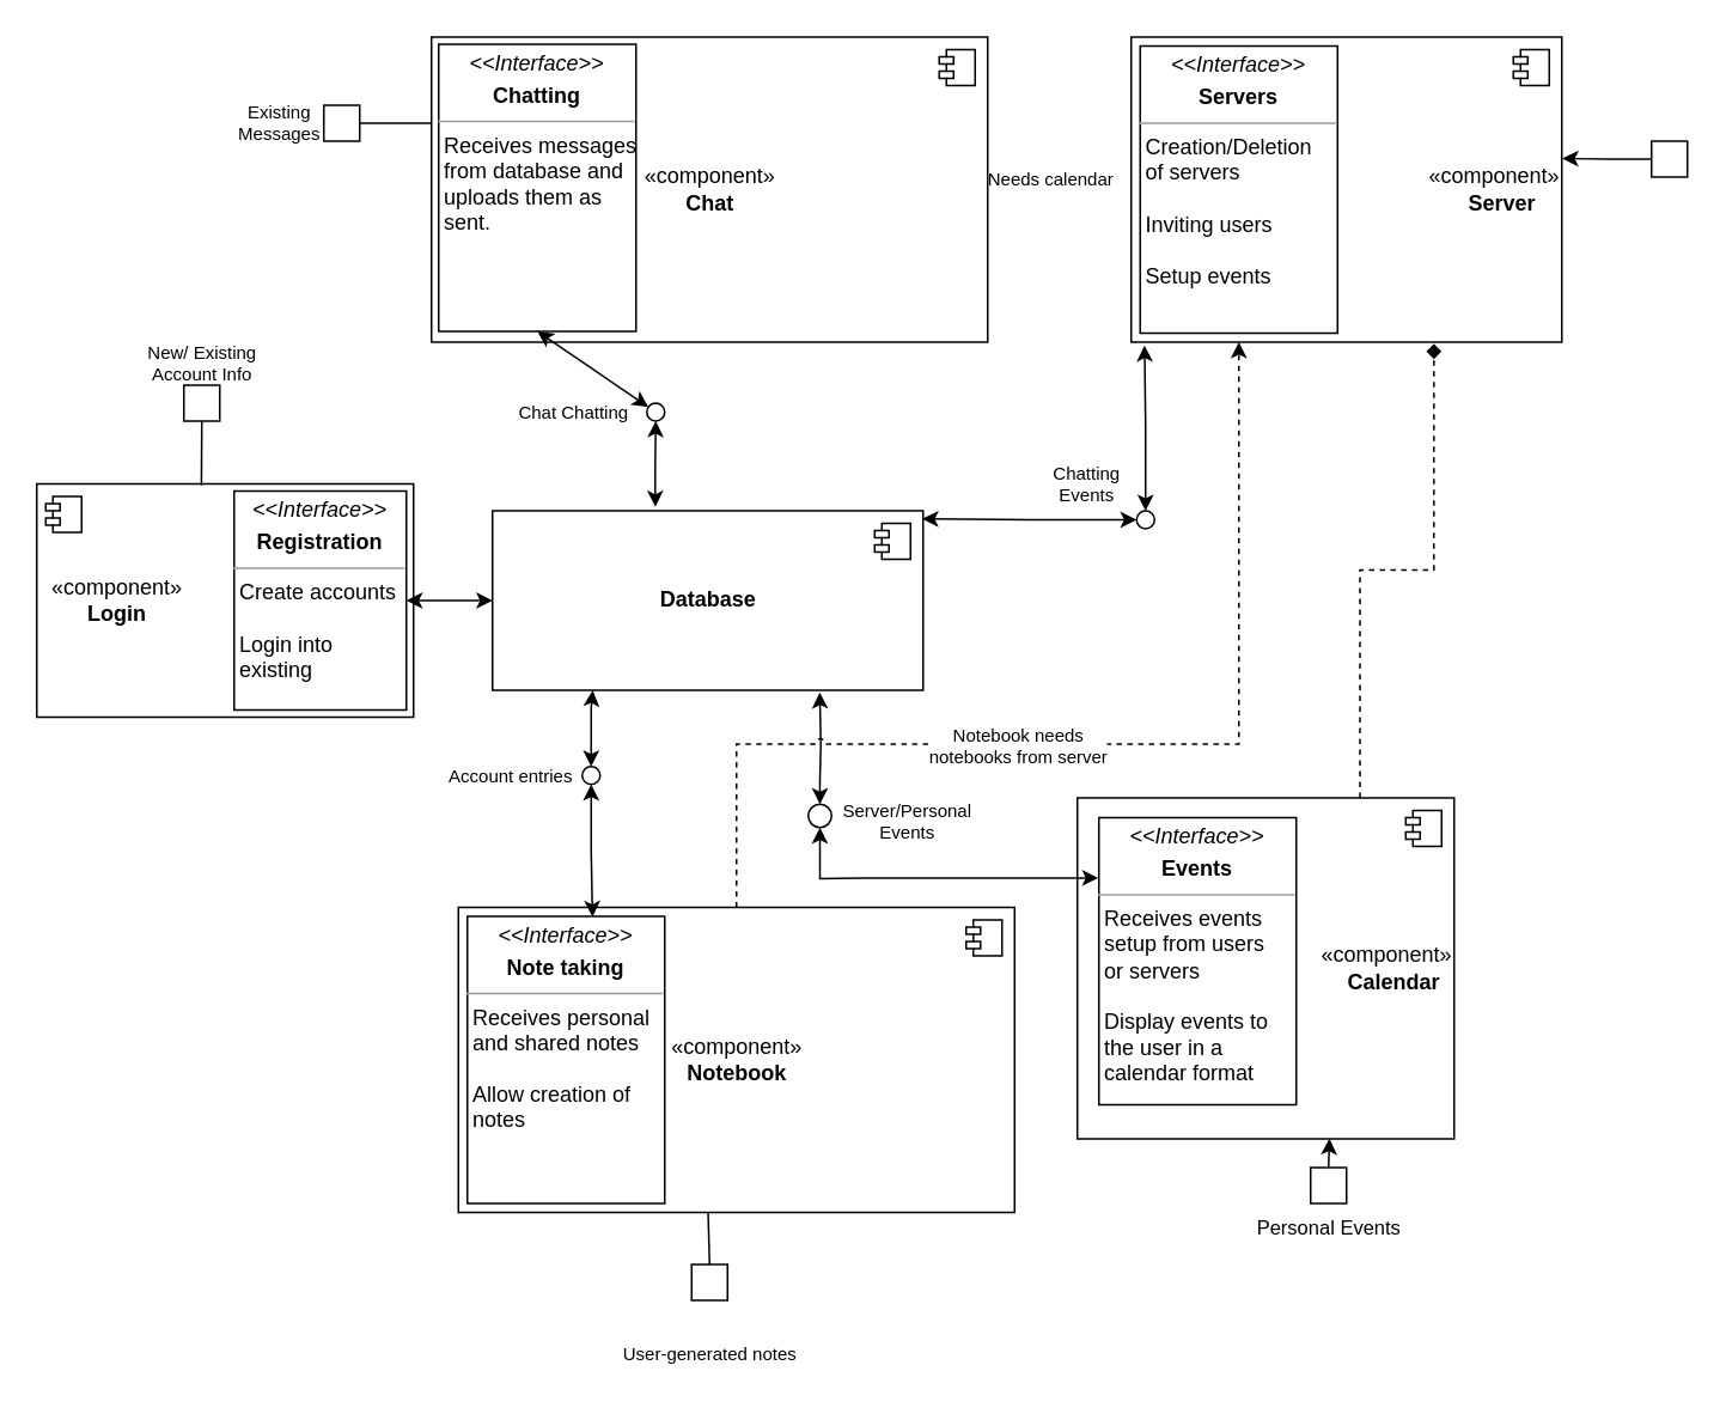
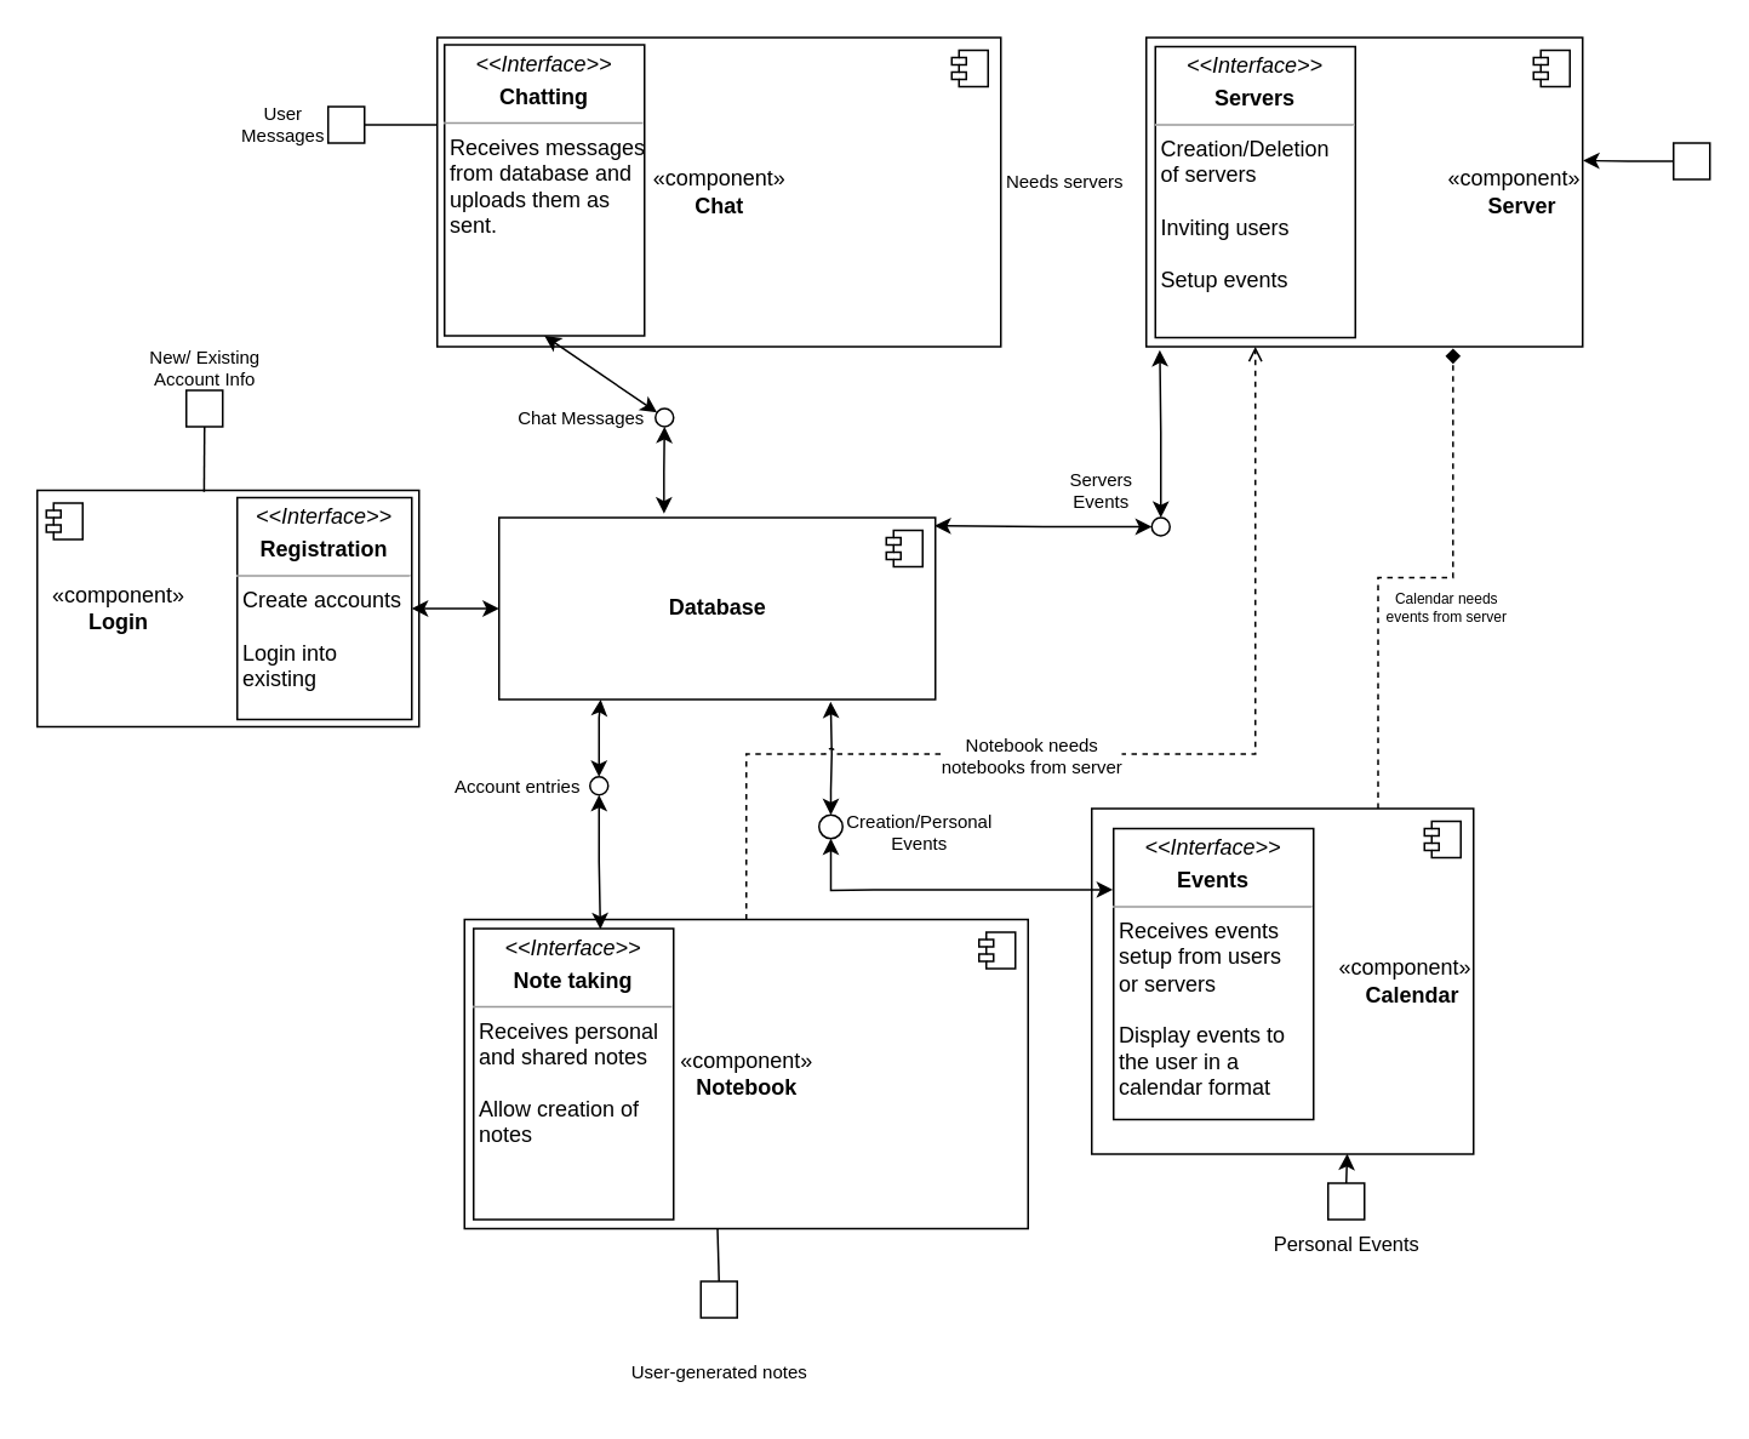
- <mxCell id="44" value="&lt;div&gt;Existing&lt;/div&gt;&lt;div&gt;Messages&lt;br&gt;&lt;/div&gt;" style="text;html=1;align=center;verticalAlign=middle;resizable=0;points=[];autosize=1;strokeColor=none;fillColor=none;fontSize=10;" parent="1" vertex="1"><mxGeometry x="120" y="48" width="70" height="40" as="geometry" /></mxCell>
+ <mxCell id="44" value="&lt;div&gt;User&lt;/div&gt;&lt;div&gt;Messages&lt;br&gt;&lt;/div&gt;" style="text;html=1;align=center;verticalAlign=middle;resizable=0;points=[];autosize=1;strokeColor=none;fillColor=none;fontSize=10;" parent="1" vertex="1"><mxGeometry x="120" y="48" width="70" height="40" as="geometry" /></mxCell>
- <mxCell id="31" value="Needs calendar" style="text;html=1;align=center;verticalAlign=middle;resizable=0;points=[];autosize=1;strokeColor=none;fillColor=none;fontSize=10;" parent="1" vertex="1"><mxGeometry x="540" y="84" width="90" height="30" as="geometry" /></mxCell>
+ <mxCell id="31" value="Needs servers" style="text;html=1;align=center;verticalAlign=middle;resizable=0;points=[];autosize=1;strokeColor=none;fillColor=none;fontSize=10;" parent="1" vertex="1"><mxGeometry x="540" y="84" width="90" height="30" as="geometry" /></mxCell>
- <mxCell id="9" style="edgeStyle=orthogonalEdgeStyle;rounded=0;orthogonalLoop=1;jettySize=auto;html=1;exitX=0.5;exitY=0;exitDx=0;exitDy=0;entryX=0.25;entryY=1;entryDx=0;entryDy=0;fontSize=11;startArrow=none;startFill=0;endArrow=classic;endFill=1;jumpStyle=arc;dashed=1;" edge="1" parent="1" source="11" target="13"><mxGeometry relative="1" as="geometry"><Array as="points"><mxPoint x="410" y="414" /><mxPoint x="690" y="414" /></Array></mxGeometry></mxCell>
+ <mxCell id="9" style="edgeStyle=orthogonalEdgeStyle;rounded=0;orthogonalLoop=1;jettySize=auto;html=1;exitX=0.5;exitY=0;exitDx=0;exitDy=0;entryX=0.25;entryY=1;entryDx=0;entryDy=0;fontSize=11;startArrow=none;startFill=0;endArrow=open;endFill=1;jumpStyle=arc;dashed=1;" edge="1" parent="1" source="11" target="13"><mxGeometry relative="1" as="geometry"><Array as="points"><mxPoint x="410" y="414" /><mxPoint x="690" y="414" /></Array></mxGeometry></mxCell>
- <mxCell id="20" value="&lt;font style=&quot;font-size: 10px;&quot;&gt;Chat Chatting&lt;/font&gt;" style="text;html=1;align=center;verticalAlign=middle;resizable=0;points=[];autosize=1;strokeColor=none;fillColor=none;" parent="1" vertex="1"><mxGeometry x="274" y="214" width="90" height="30" as="geometry" /></mxCell>
+ <mxCell id="20" value="&lt;font style=&quot;font-size: 10px;&quot;&gt;Chat Messages&lt;/font&gt;" style="text;html=1;align=center;verticalAlign=middle;resizable=0;points=[];autosize=1;strokeColor=none;fillColor=none;" parent="1" vertex="1"><mxGeometry x="274" y="214" width="90" height="30" as="geometry" /></mxCell>
- <mxCell id="37" value="&lt;div&gt;&lt;font style=&quot;font-size: 10px;&quot;&gt;Chatting&lt;/font&gt;&lt;/div&gt;Events" style="text;html=1;align=center;verticalAlign=middle;resizable=0;points=[];autosize=1;strokeColor=none;fillColor=none;fontSize=10;" parent="1" vertex="1"><mxGeometry x="575" y="249" width="60" height="40" as="geometry" /></mxCell>
+ <mxCell id="37" value="&lt;div&gt;&lt;font style=&quot;font-size: 10px;&quot;&gt;Servers&lt;/font&gt;&lt;/div&gt;Events" style="text;html=1;align=center;verticalAlign=middle;resizable=0;points=[];autosize=1;strokeColor=none;fillColor=none;fontSize=10;" parent="1" vertex="1"><mxGeometry x="575" y="249" width="60" height="40" as="geometry" /></mxCell>
+ <mxCell id="29" value="&lt;div&gt;Calendar needs&lt;/div&gt;&lt;div&gt;events from server&lt;br&gt;&lt;/div&gt;" style="text;html=1;align=center;verticalAlign=middle;resizable=0;points=[];autosize=1;strokeColor=none;fillColor=none;fontSize=8;" parent="1" vertex="1"><mxGeometry x="750" y="319" width="90" height="30" as="geometry" /></mxCell>
- <mxCell id="27" value="&lt;div&gt;&lt;font style=&quot;font-size: 10px;&quot;&gt;Server/Personal&lt;br&gt;&lt;/font&gt;&lt;/div&gt;&lt;div&gt;&lt;font style=&quot;font-size: 10px;&quot;&gt;Events&lt;/font&gt;&lt;/div&gt;" style="text;html=1;align=center;verticalAlign=middle;resizable=0;points=[];autosize=1;strokeColor=none;fillColor=none;fontSize=6;" parent="1" vertex="1"><mxGeometry x="455" y="436.5" width="100" height="40" as="geometry" /></mxCell>
+ <mxCell id="27" value="&lt;div&gt;&lt;font style=&quot;font-size: 10px;&quot;&gt;Creation/Personal&lt;br&gt;&lt;/font&gt;&lt;/div&gt;&lt;div&gt;&lt;font style=&quot;font-size: 10px;&quot;&gt;Events&lt;/font&gt;&lt;/div&gt;" style="text;html=1;align=center;verticalAlign=middle;resizable=0;points=[];autosize=1;strokeColor=none;fillColor=none;fontSize=6;" parent="1" vertex="1"><mxGeometry x="455" y="436.5" width="100" height="40" as="geometry" /></mxCell>
